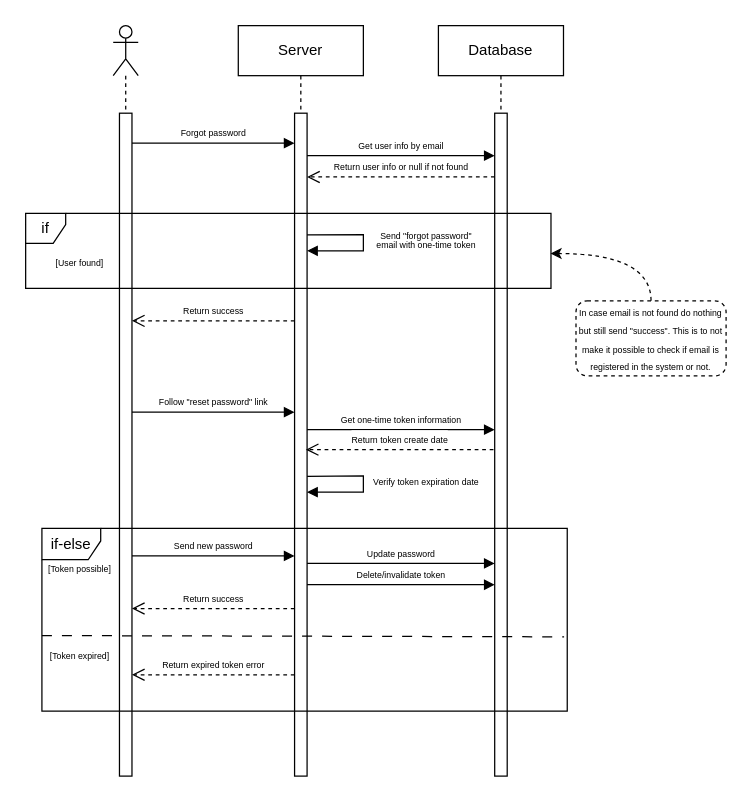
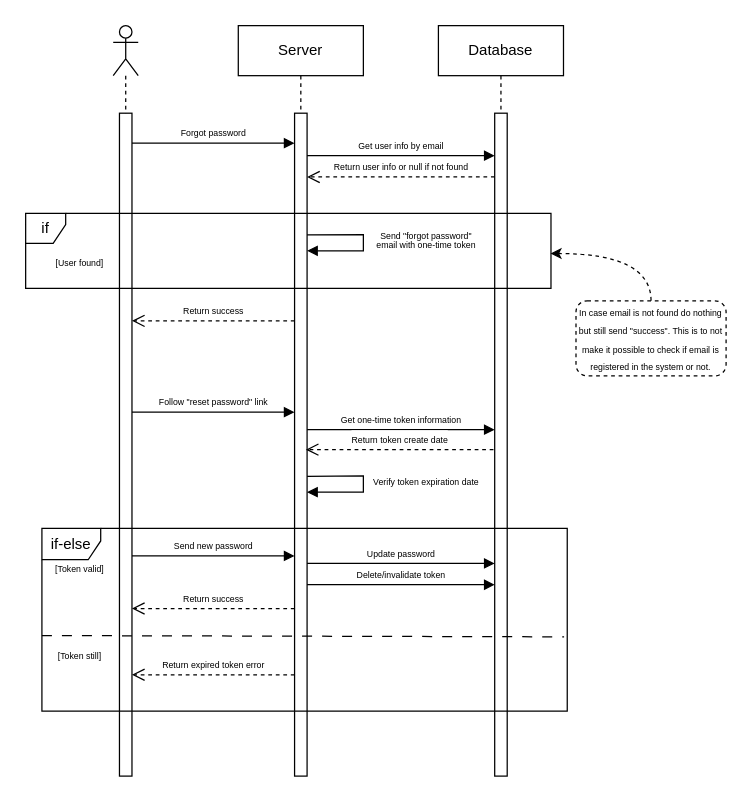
- <mxCell id="20" value="&lt;font style=&quot;font-size: 7px;&quot;&gt;[Token possible]&lt;/font&gt;" style="text;html=1;align=center;verticalAlign=middle;resizable=0;points=[];autosize=1;strokeColor=none;fillColor=none;" vertex="1" parent="1"><mxGeometry x="33" y="438" width="60" height="30" as="geometry" /></mxCell>
+ <mxCell id="20" value="&lt;font style=&quot;font-size: 7px;&quot;&gt;[Token valid]&lt;/font&gt;" style="text;html=1;align=center;verticalAlign=middle;resizable=0;points=[];autosize=1;strokeColor=none;fillColor=none;" vertex="1" parent="1"><mxGeometry x="33" y="438" width="60" height="30" as="geometry" /></mxCell>
- <mxCell id="27" value="&lt;font style=&quot;font-size: 7px;&quot;&gt;[Token expired]&lt;/font&gt;" style="text;html=1;align=center;verticalAlign=middle;resizable=0;points=[];autosize=1;strokeColor=none;fillColor=none;" vertex="1" parent="1"><mxGeometry x="28" y="508" width="70" height="30" as="geometry" /></mxCell>
+ <mxCell id="27" value="&lt;font style=&quot;font-size: 7px;&quot;&gt;[Token still]&lt;/font&gt;" style="text;html=1;align=center;verticalAlign=middle;resizable=0;points=[];autosize=1;strokeColor=none;fillColor=none;" vertex="1" parent="1"><mxGeometry x="28" y="508" width="70" height="30" as="geometry" /></mxCell>
